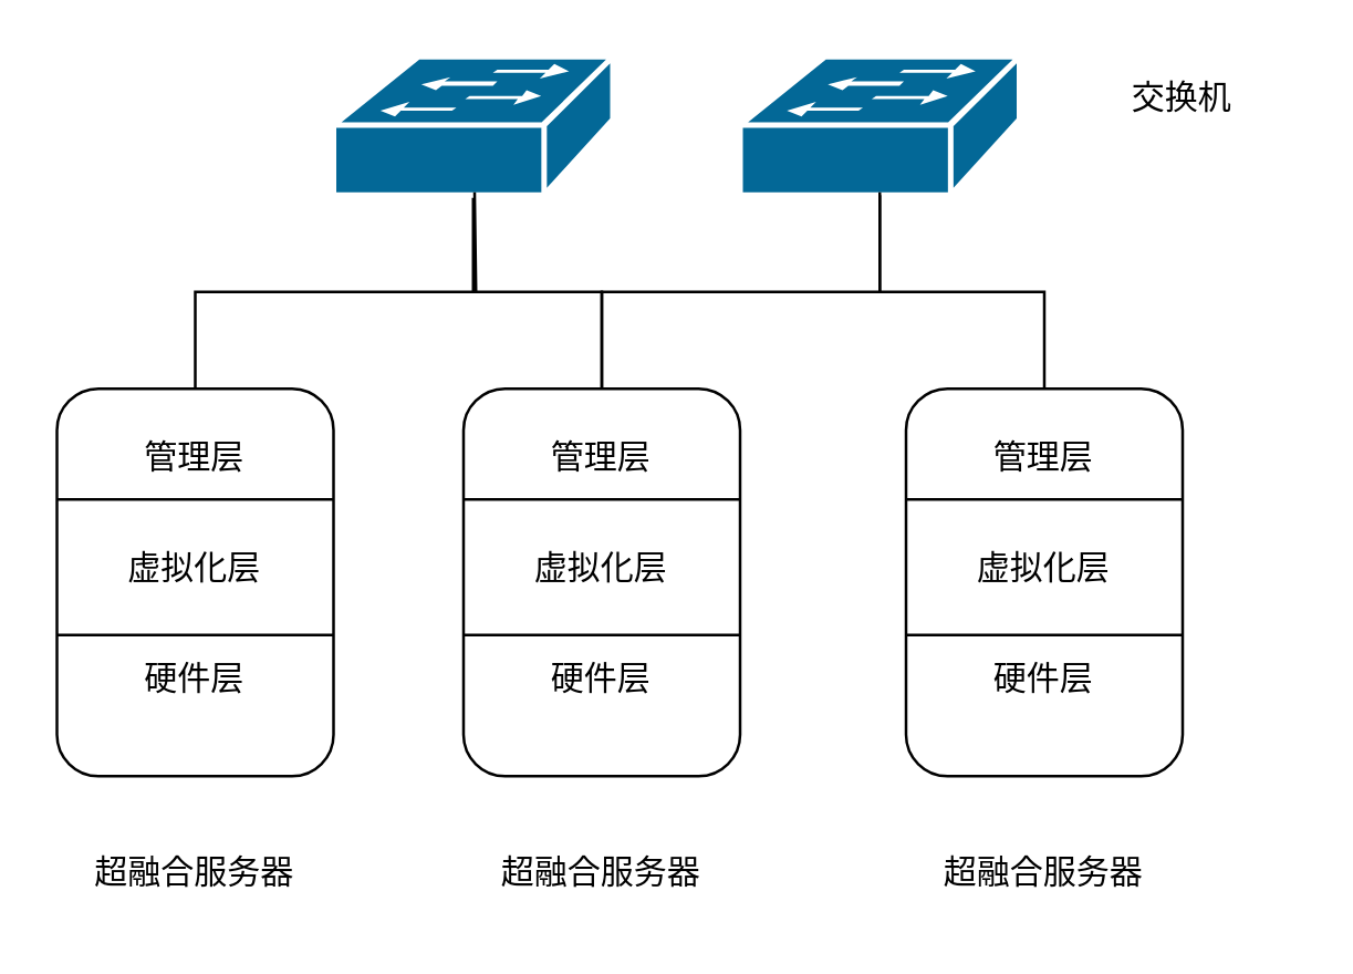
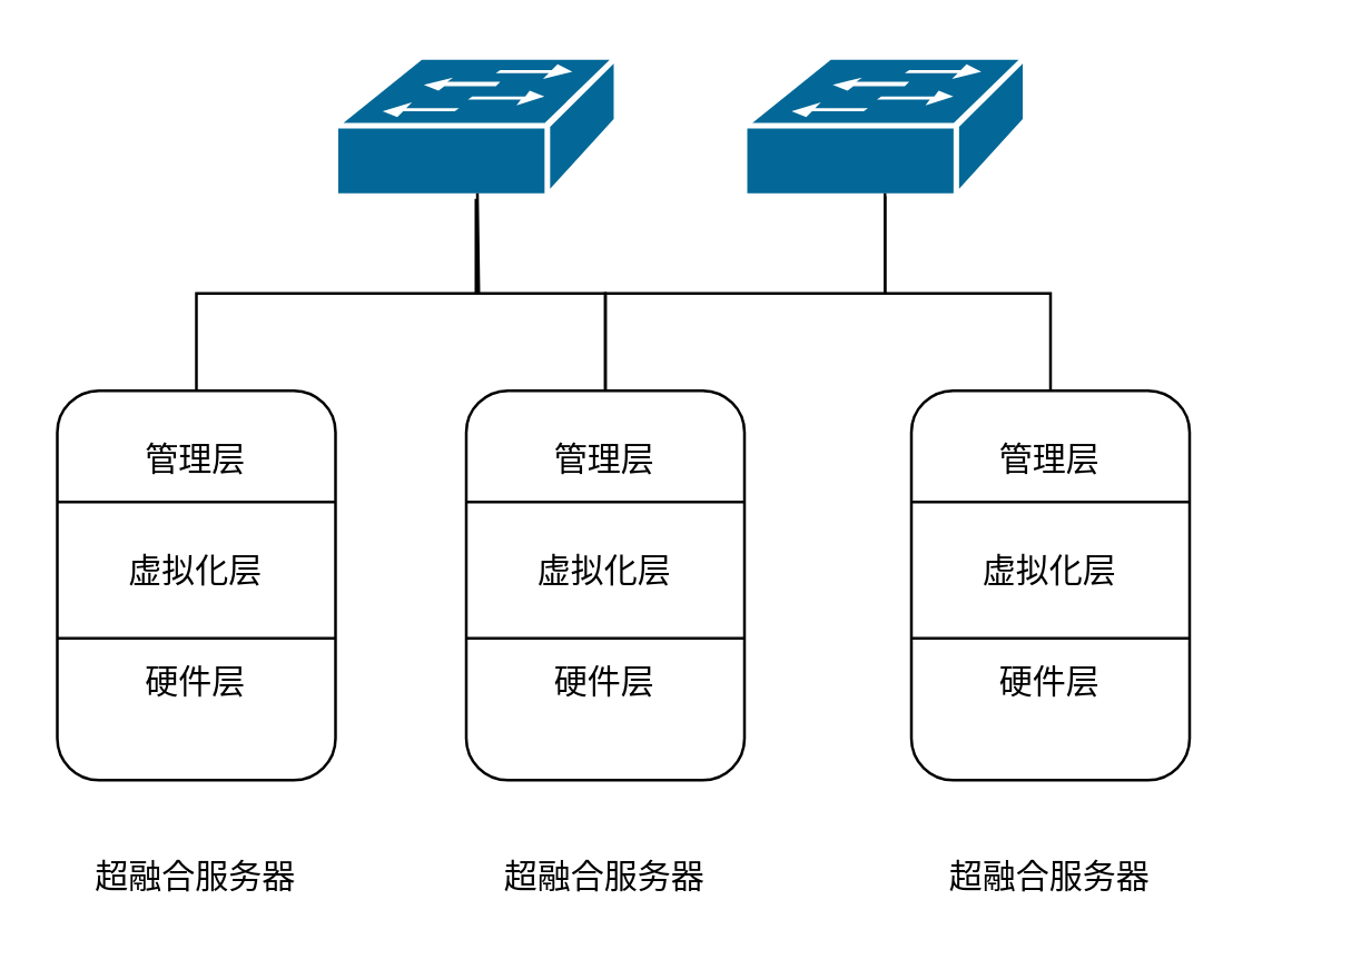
- <mxCell id="29" value="交换机" style="text;strokeColor=none;align=center;fillColor=none;html=1;verticalAlign=middle;whiteSpace=wrap;rounded=0;" vertex="1" parent="1"><mxGeometry x="387" y="20" width="80" height="30" as="geometry" /></mxCell>
